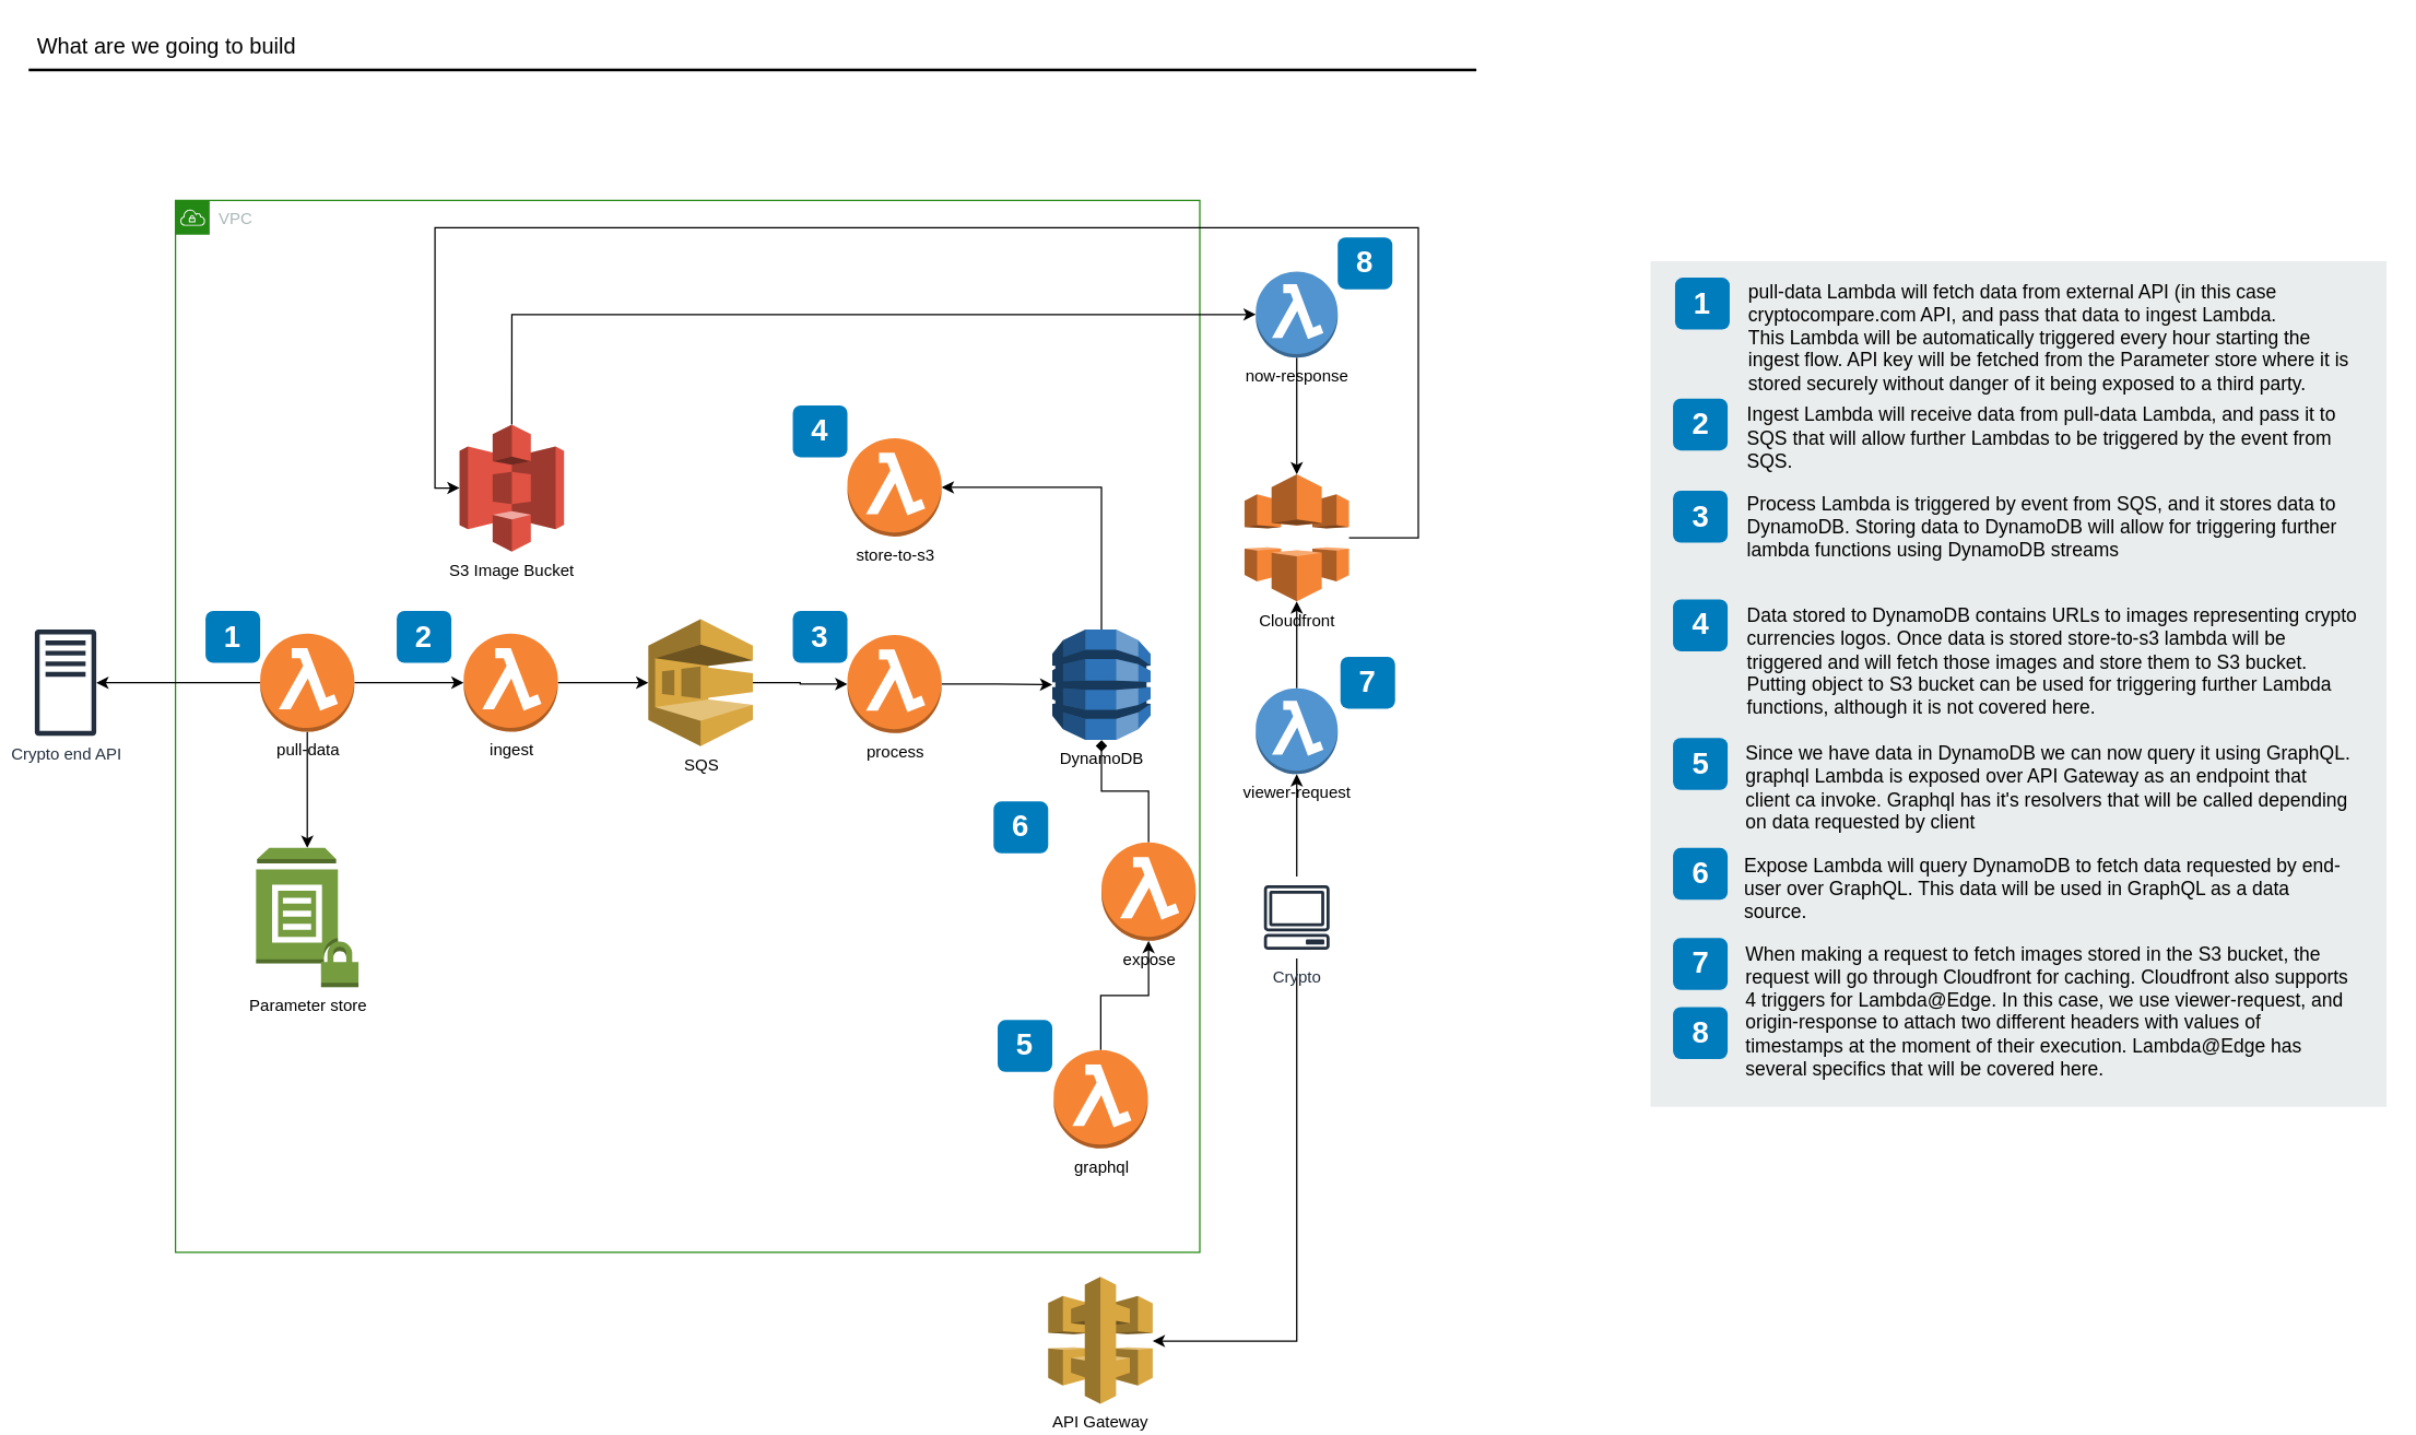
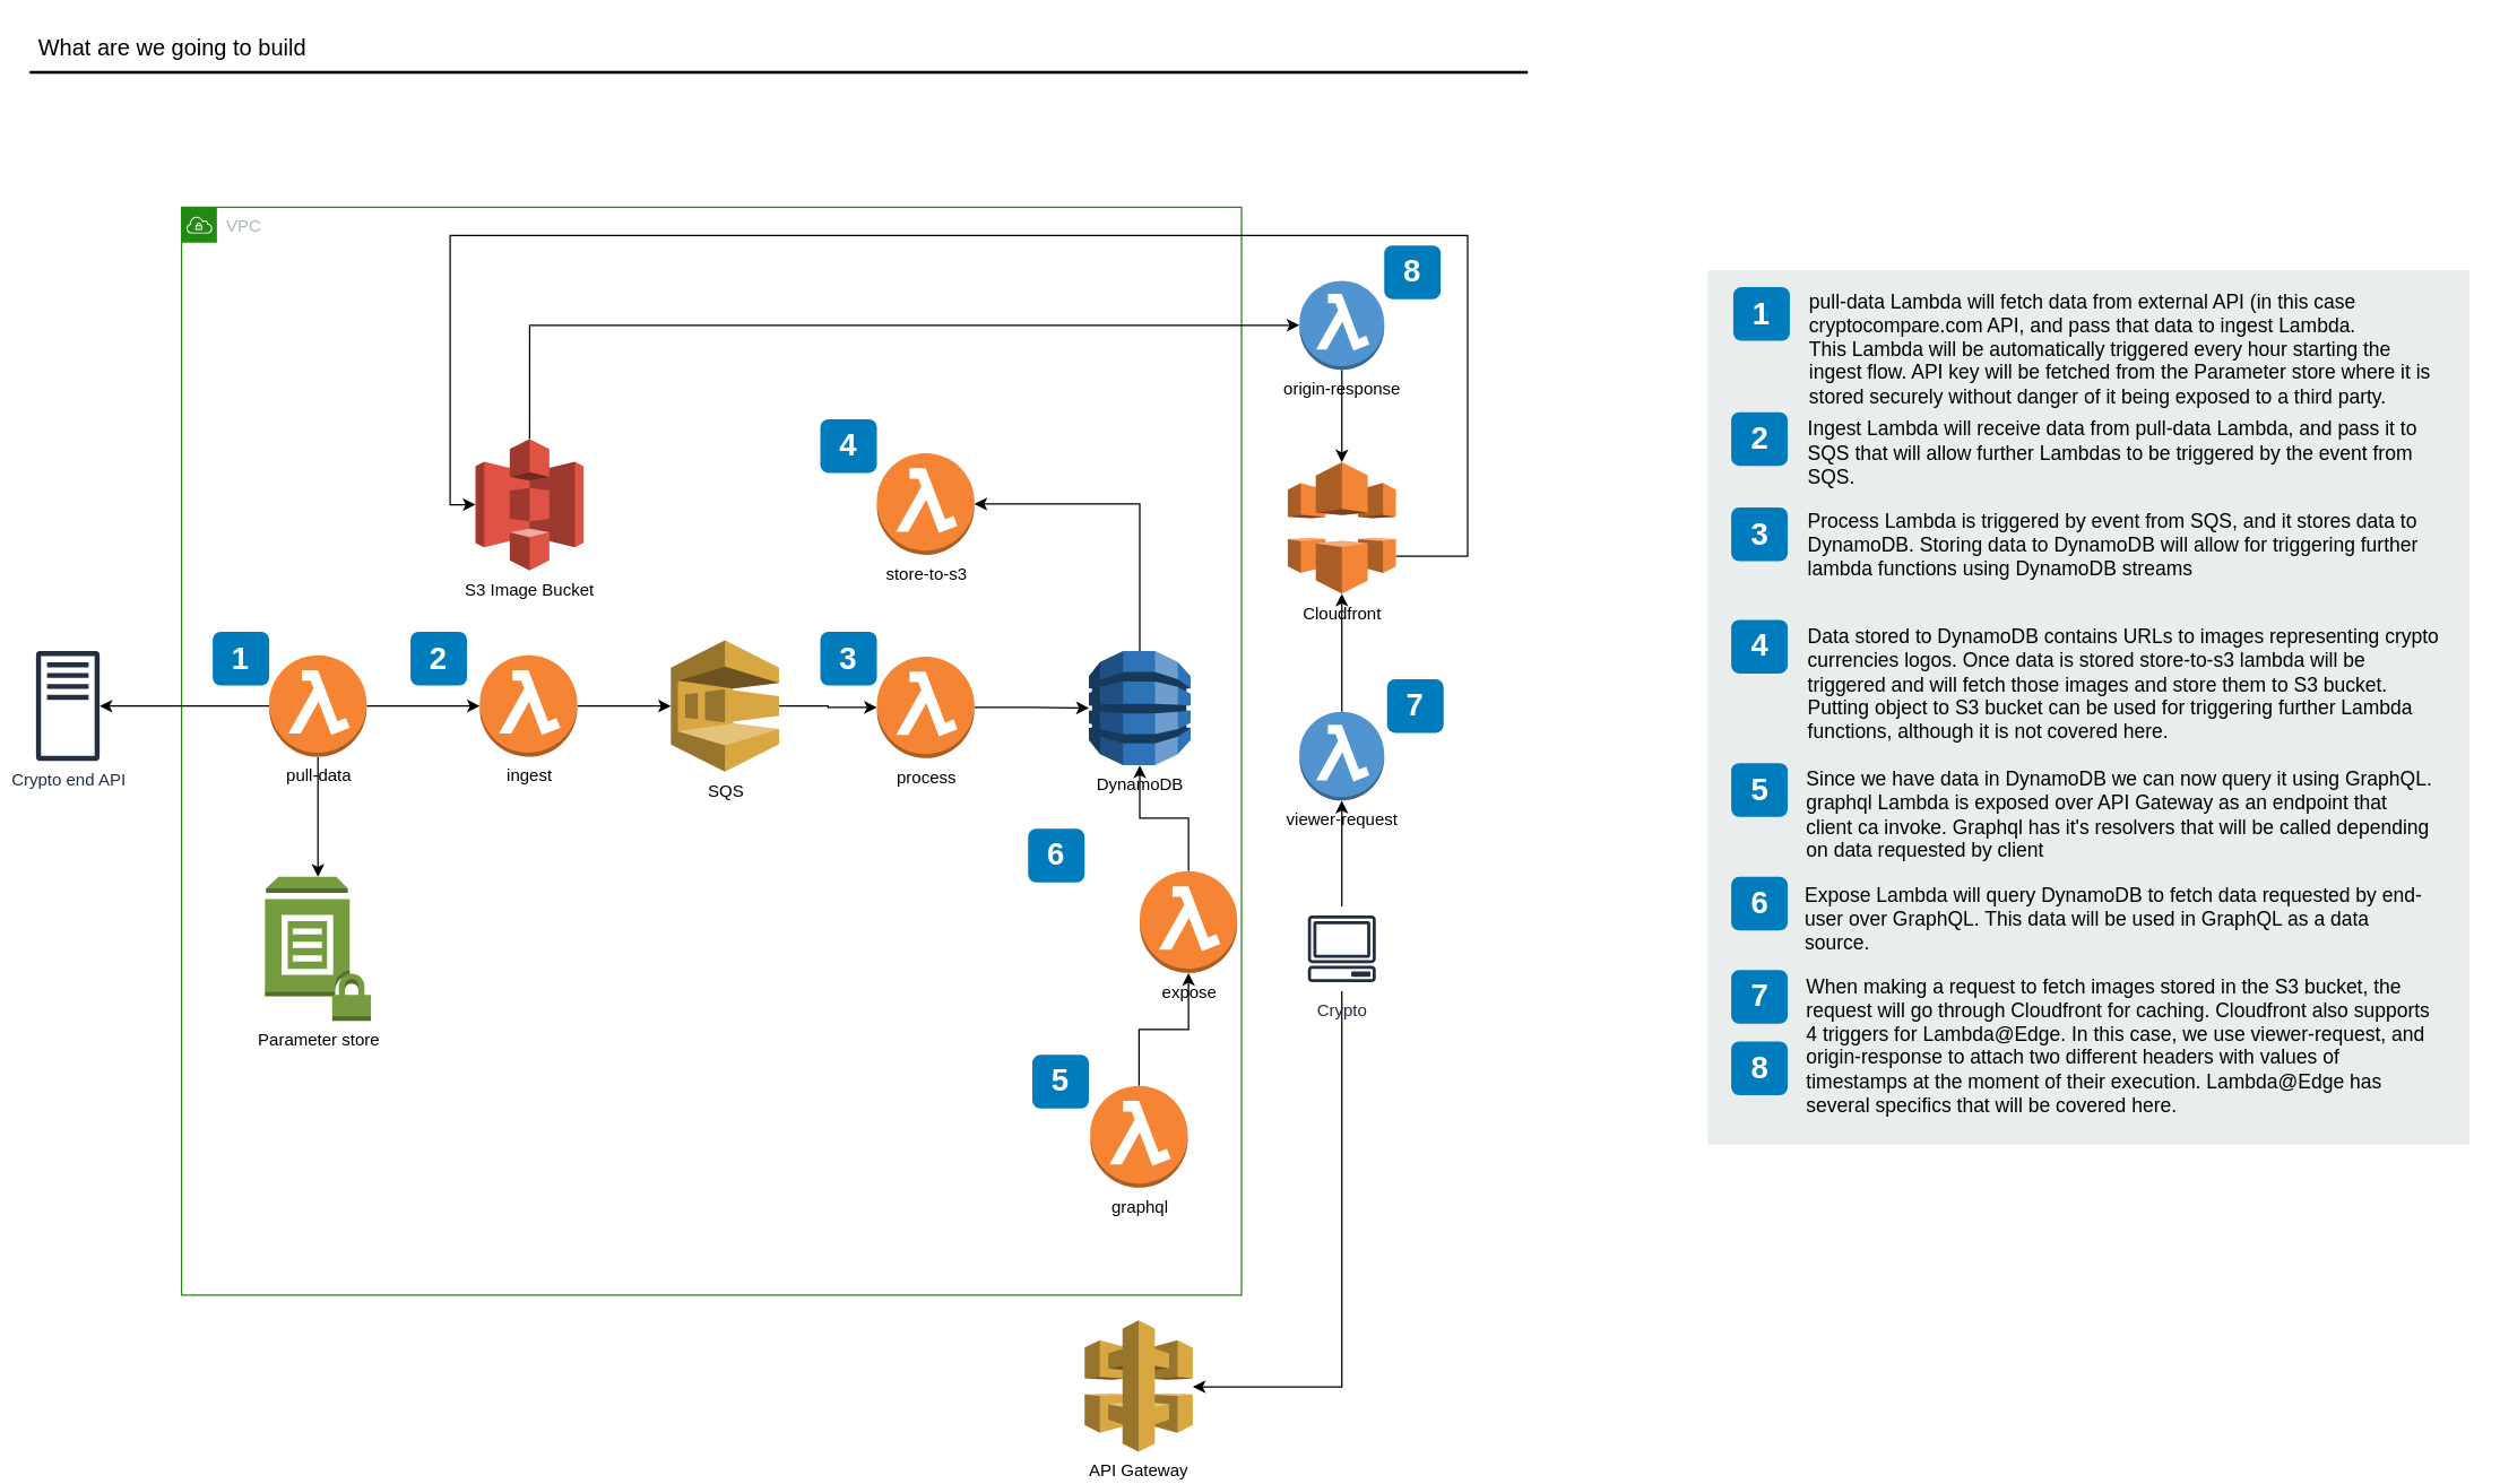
- <mxCell id="56" value="now-response" style="outlineConnect=0;dashed=0;verticalLabelPosition=bottom;verticalAlign=top;align=center;html=1;shape=mxgraph.aws3.lambda_function;fillColor=#5294CF;gradientColor=none;" vertex="1" parent="1"><mxGeometry x="919" y="198" width="60" height="63" as="geometry" /></mxCell>
+ <mxCell id="56" value="origin-response" style="outlineConnect=0;dashed=0;verticalLabelPosition=bottom;verticalAlign=top;align=center;html=1;shape=mxgraph.aws3.lambda_function;fillColor=#5294CF;gradientColor=none;" vertex="1" parent="1"><mxGeometry x="919" y="198" width="60" height="63" as="geometry" /></mxCell>
- <mxCell id="52" value="Cloudfront" style="outlineConnect=0;dashed=0;verticalLabelPosition=bottom;verticalAlign=top;align=center;html=1;shape=mxgraph.aws3.cloudfront;fillColor=#F58536;gradientColor=none;" vertex="1" parent="1"><mxGeometry x="910.75" y="346.5" width="76.5" height="93" as="geometry" /></mxCell>
+ <mxCell id="52" value="Cloudfront" style="outlineConnect=0;dashed=0;verticalLabelPosition=bottom;verticalAlign=top;align=center;html=1;shape=mxgraph.aws3.cloudfront;fillColor=#F58536;gradientColor=none;" vertex="1" parent="1"><mxGeometry x="910.75" y="326.5" width="76.5" height="93" as="geometry" /></mxCell>
- <mxCell id="41" style="edgeStyle=orthogonalEdgeStyle;rounded=0;orthogonalLoop=1;jettySize=auto;html=1;entryX=0.5;entryY=1;entryDx=0;entryDy=0;entryPerimeter=0;endArrow=diamond;" edge="1" parent="1" source="42" target="36"><mxGeometry relative="1" as="geometry" /></mxCell>
+ <mxCell id="41" style="edgeStyle=orthogonalEdgeStyle;rounded=0;orthogonalLoop=1;jettySize=auto;html=1;entryX=0.5;entryY=1;entryDx=0;entryDy=0;entryPerimeter=0;" edge="1" parent="1" source="42" target="36"><mxGeometry relative="1" as="geometry" /></mxCell>
